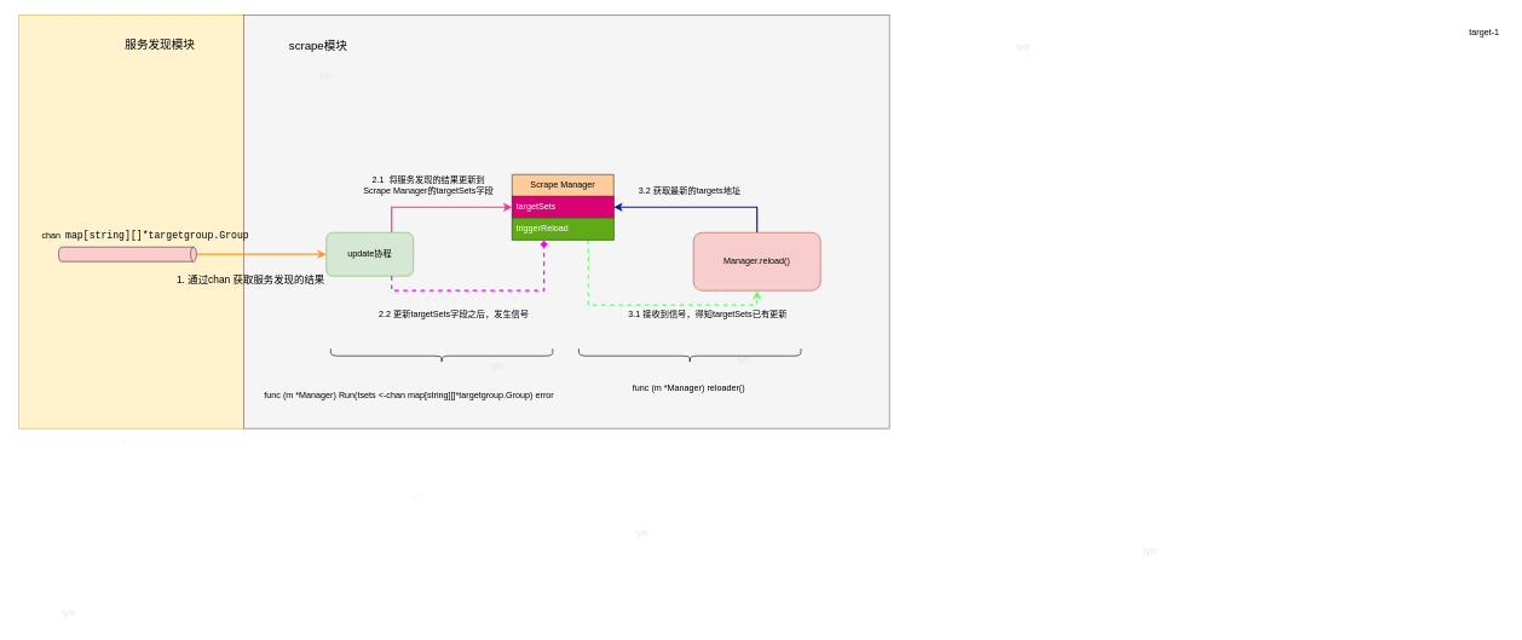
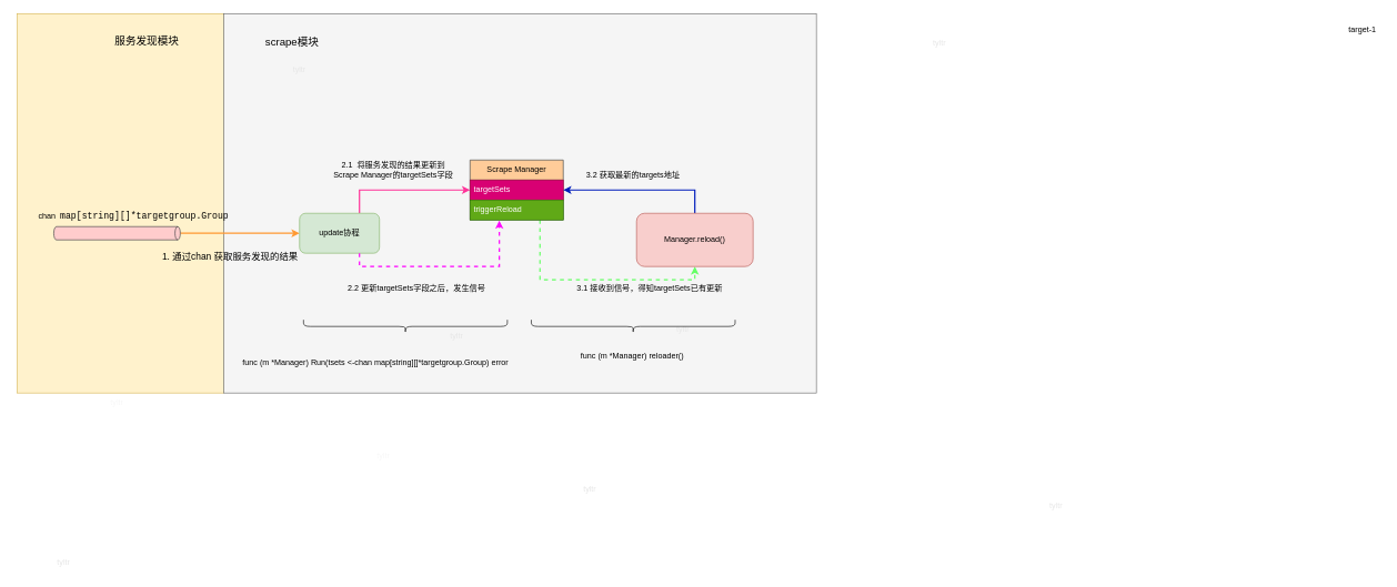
- <mxCell id="33" style="edgeStyle=orthogonalEdgeStyle;rounded=0;orthogonalLoop=1;jettySize=auto;html=1;exitX=0.75;exitY=1;exitDx=0;exitDy=0;entryX=0.317;entryY=1;entryDx=0;entryDy=0;entryPerimeter=0;dashed=1;strokeColor=#FF00FF;strokeWidth=2;endArrow=diamond;" edge="1" parent="1" source="9" target="14"><mxGeometry relative="1" as="geometry" /></mxCell>
+ <mxCell id="33" style="edgeStyle=orthogonalEdgeStyle;rounded=0;orthogonalLoop=1;jettySize=auto;html=1;exitX=0.75;exitY=1;exitDx=0;exitDy=0;entryX=0.317;entryY=1;entryDx=0;entryDy=0;entryPerimeter=0;dashed=1;strokeColor=#FF00FF;strokeWidth=2;" edge="1" parent="1" source="9" target="14"><mxGeometry relative="1" as="geometry" /></mxCell>
